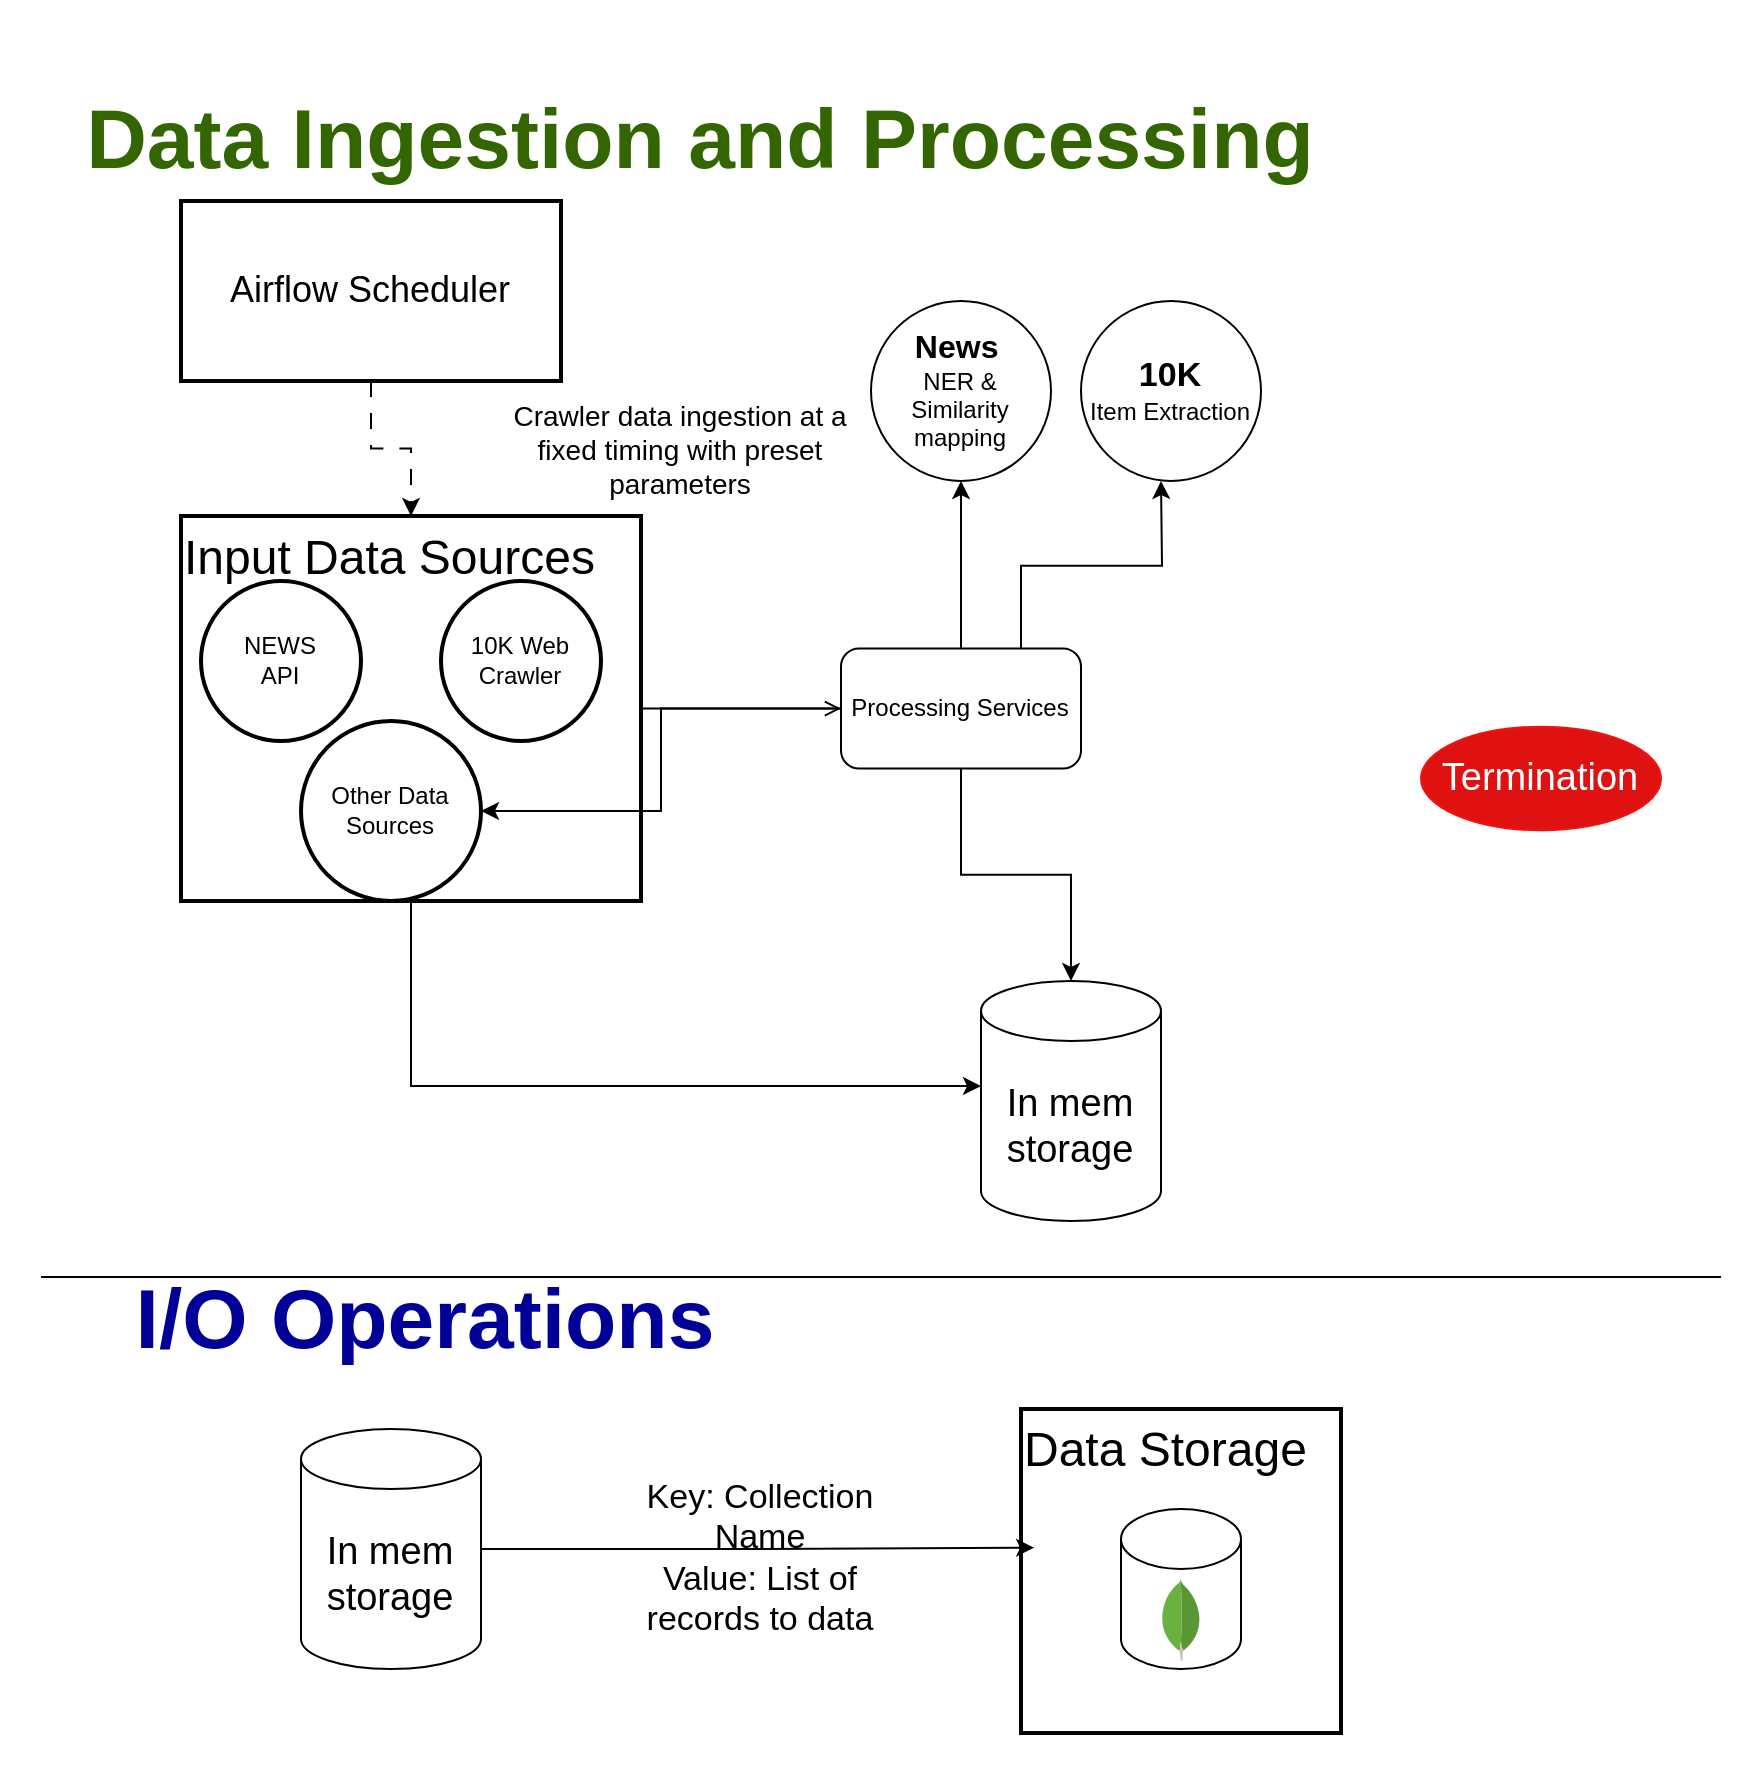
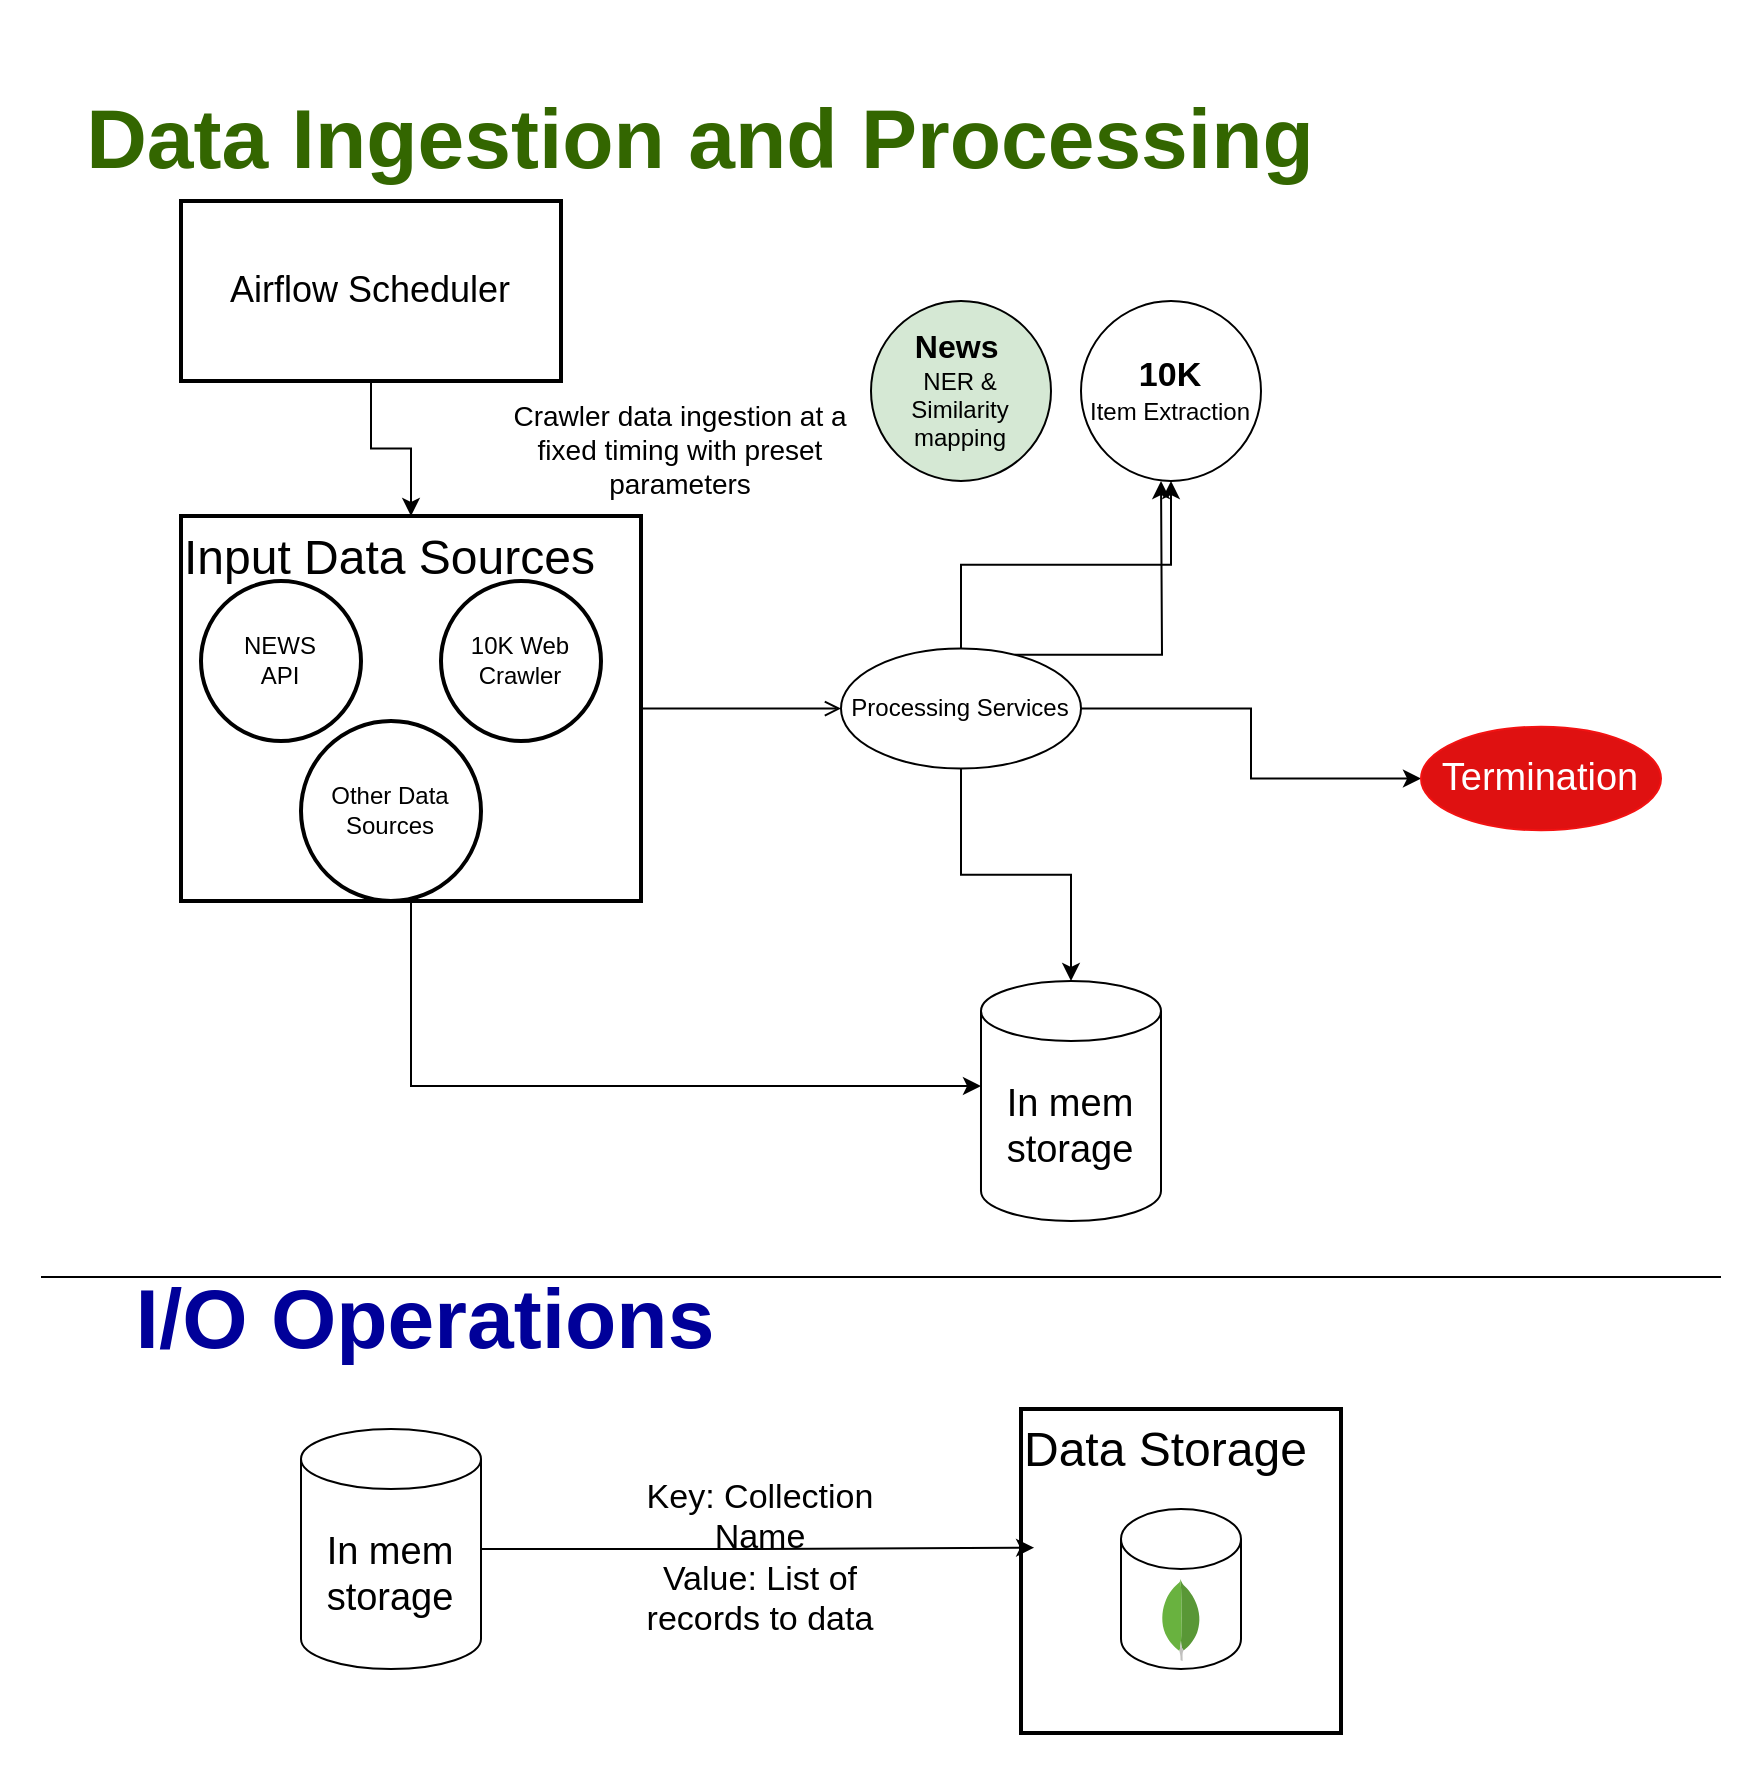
- <mxCell id="30" value="&lt;b&gt;&lt;font style=&quot;font-size: 16px;&quot;&gt;News&lt;/font&gt;&lt;/b&gt;&amp;nbsp;&lt;div&gt;NER &amp;amp; Similarity mapping&lt;/div&gt;" style="ellipse;whiteSpace=wrap;html=1;rounded=1;" vertex="1" parent="1"><mxGeometry x="435" y="150" width="90" height="90" as="geometry" /></mxCell>
+ <mxCell id="30" value="&lt;b&gt;&lt;font style=&quot;font-size: 16px;&quot;&gt;News&lt;/font&gt;&lt;/b&gt;&amp;nbsp;&lt;div&gt;NER &amp;amp; Similarity mapping&lt;/div&gt;" style="ellipse;whiteSpace=wrap;html=1;rounded=1;fillColor=#d5e8d4;" vertex="1" parent="1"><mxGeometry x="435" y="150" width="90" height="90" as="geometry" /></mxCell>
- <mxCell id="10" style="edgeStyle=orthogonalEdgeStyle;rounded=0;orthogonalLoop=1;jettySize=auto;html=1;dashed=1;dashPattern=8 8;entryX=0.5;entryY=0;entryDx=0;entryDy=0;" parent="1" source="8" target="3" edge="1"><mxGeometry relative="1" as="geometry"><mxPoint x="261" y="250" as="targetPoint" /></mxGeometry></mxCell>
+ <mxCell id="10" style="edgeStyle=orthogonalEdgeStyle;rounded=0;orthogonalLoop=1;jettySize=auto;html=1;dashed=0;dashPattern=8 8;entryX=0.5;entryY=0;entryDx=0;entryDy=0;" parent="1" source="8" target="3" edge="1"><mxGeometry relative="1" as="geometry"><mxPoint x="261" y="250" as="targetPoint" /></mxGeometry></mxCell>
- <mxCell id="24" value="" style="edgeStyle=orthogonalEdgeStyle;rounded=0;orthogonalLoop=1;jettySize=auto;html=1;" edge="1" parent="1" source="26" target="30"><mxGeometry relative="1" as="geometry" /></mxCell>
+ <mxCell id="24" value="" style="edgeStyle=orthogonalEdgeStyle;rounded=0;orthogonalLoop=1;jettySize=auto;html=1;" edge="1" parent="1" source="26" target="31"><mxGeometry relative="1" as="geometry" /></mxCell>
- <mxCell id="26" value="Processing Services" style="rounded=1;whiteSpace=wrap;html=1;" parent="1" vertex="1"><mxGeometry x="420" y="323.76" width="120" height="60" as="geometry" /></mxCell>
+ <mxCell id="26" value="Processing Services" style="ellipse;whiteSpace=wrap;html=1;" parent="1" vertex="1"><mxGeometry x="420" y="323.76" width="120" height="60" as="geometry" /></mxCell>
- <mxCell id="22" value="" style="edgeStyle=orthogonalEdgeStyle;rounded=0;orthogonalLoop=1;jettySize=auto;html=1;" parent="1" source="26" target="5" edge="1"><mxGeometry relative="1" as="geometry" /></mxCell>
+ <mxCell id="22" value="" style="edgeStyle=orthogonalEdgeStyle;rounded=0;orthogonalLoop=1;jettySize=auto;html=1;" parent="1" source="26" target="27" edge="1"><mxGeometry relative="1" as="geometry" /></mxCell>
